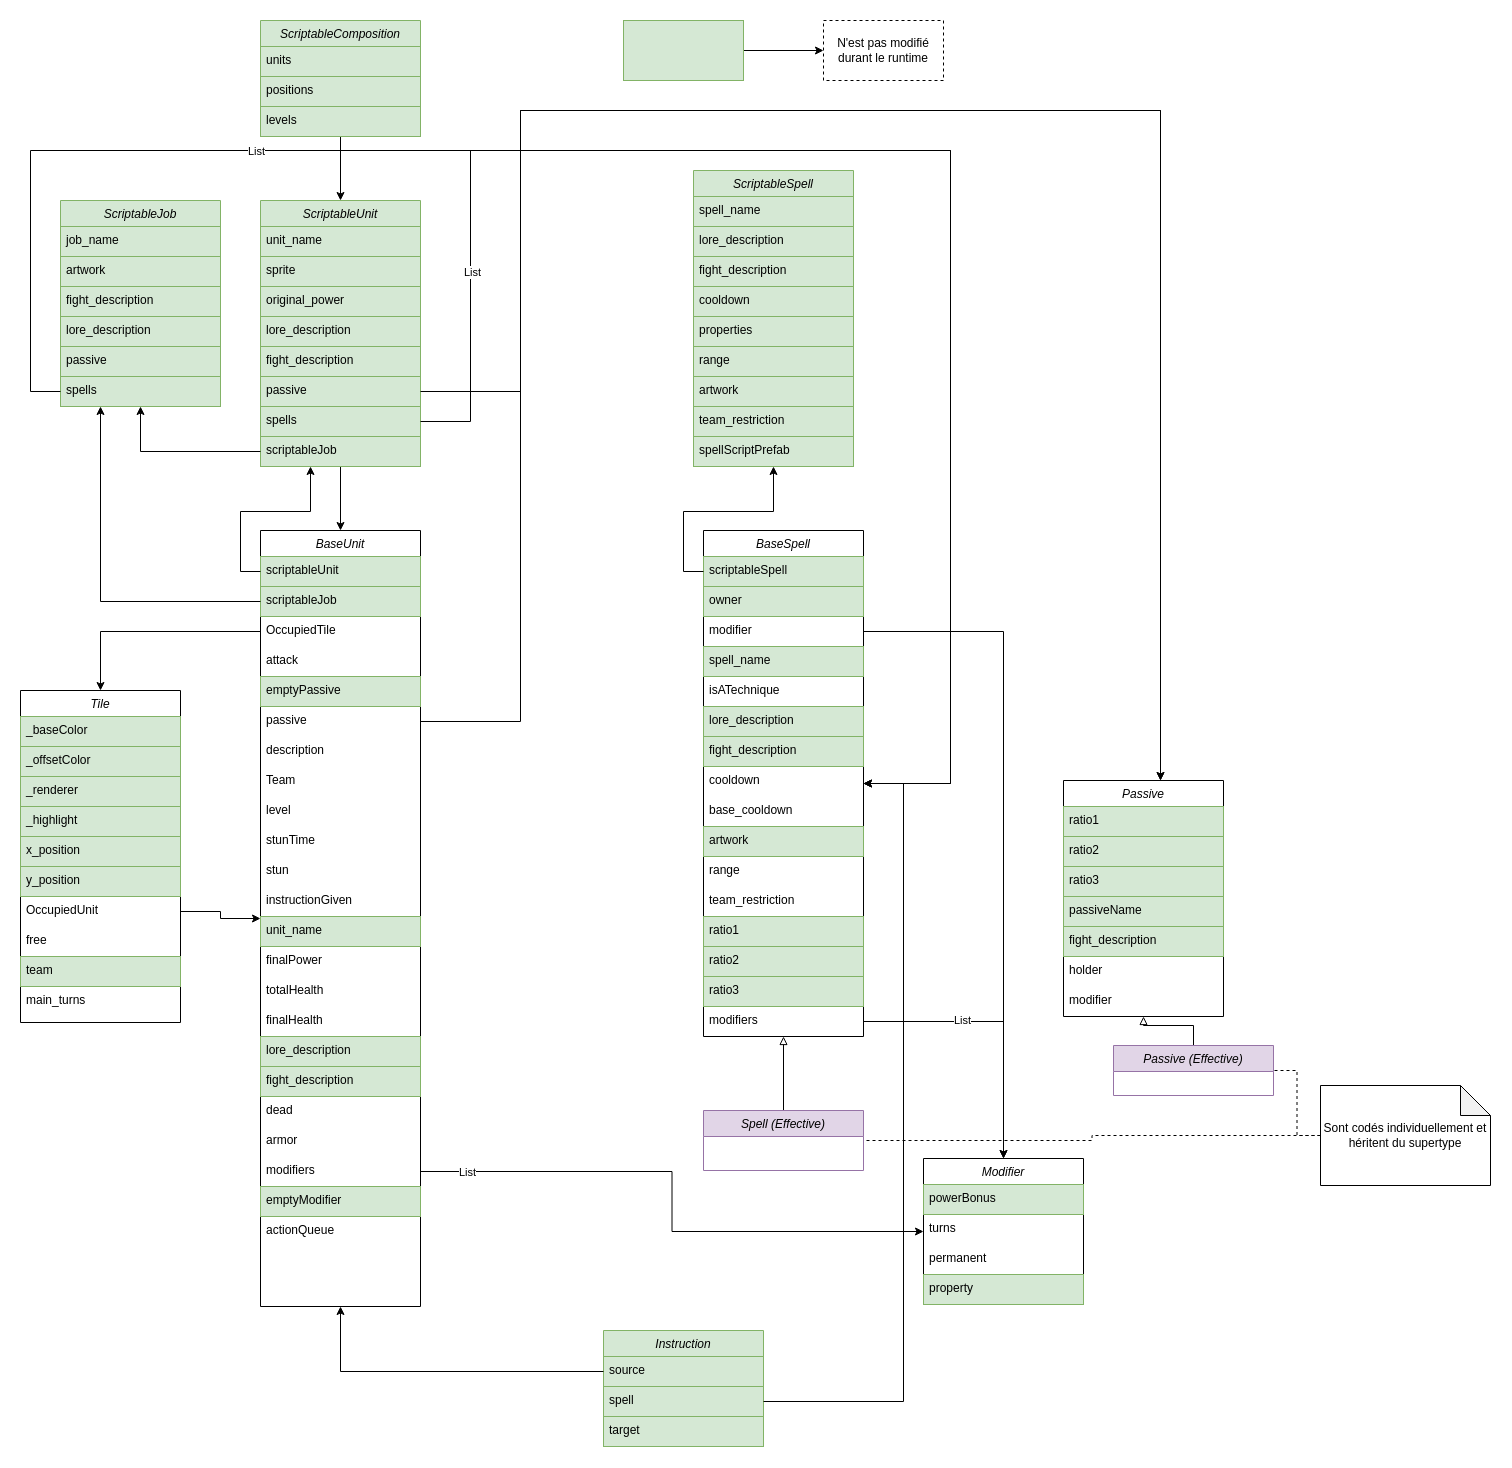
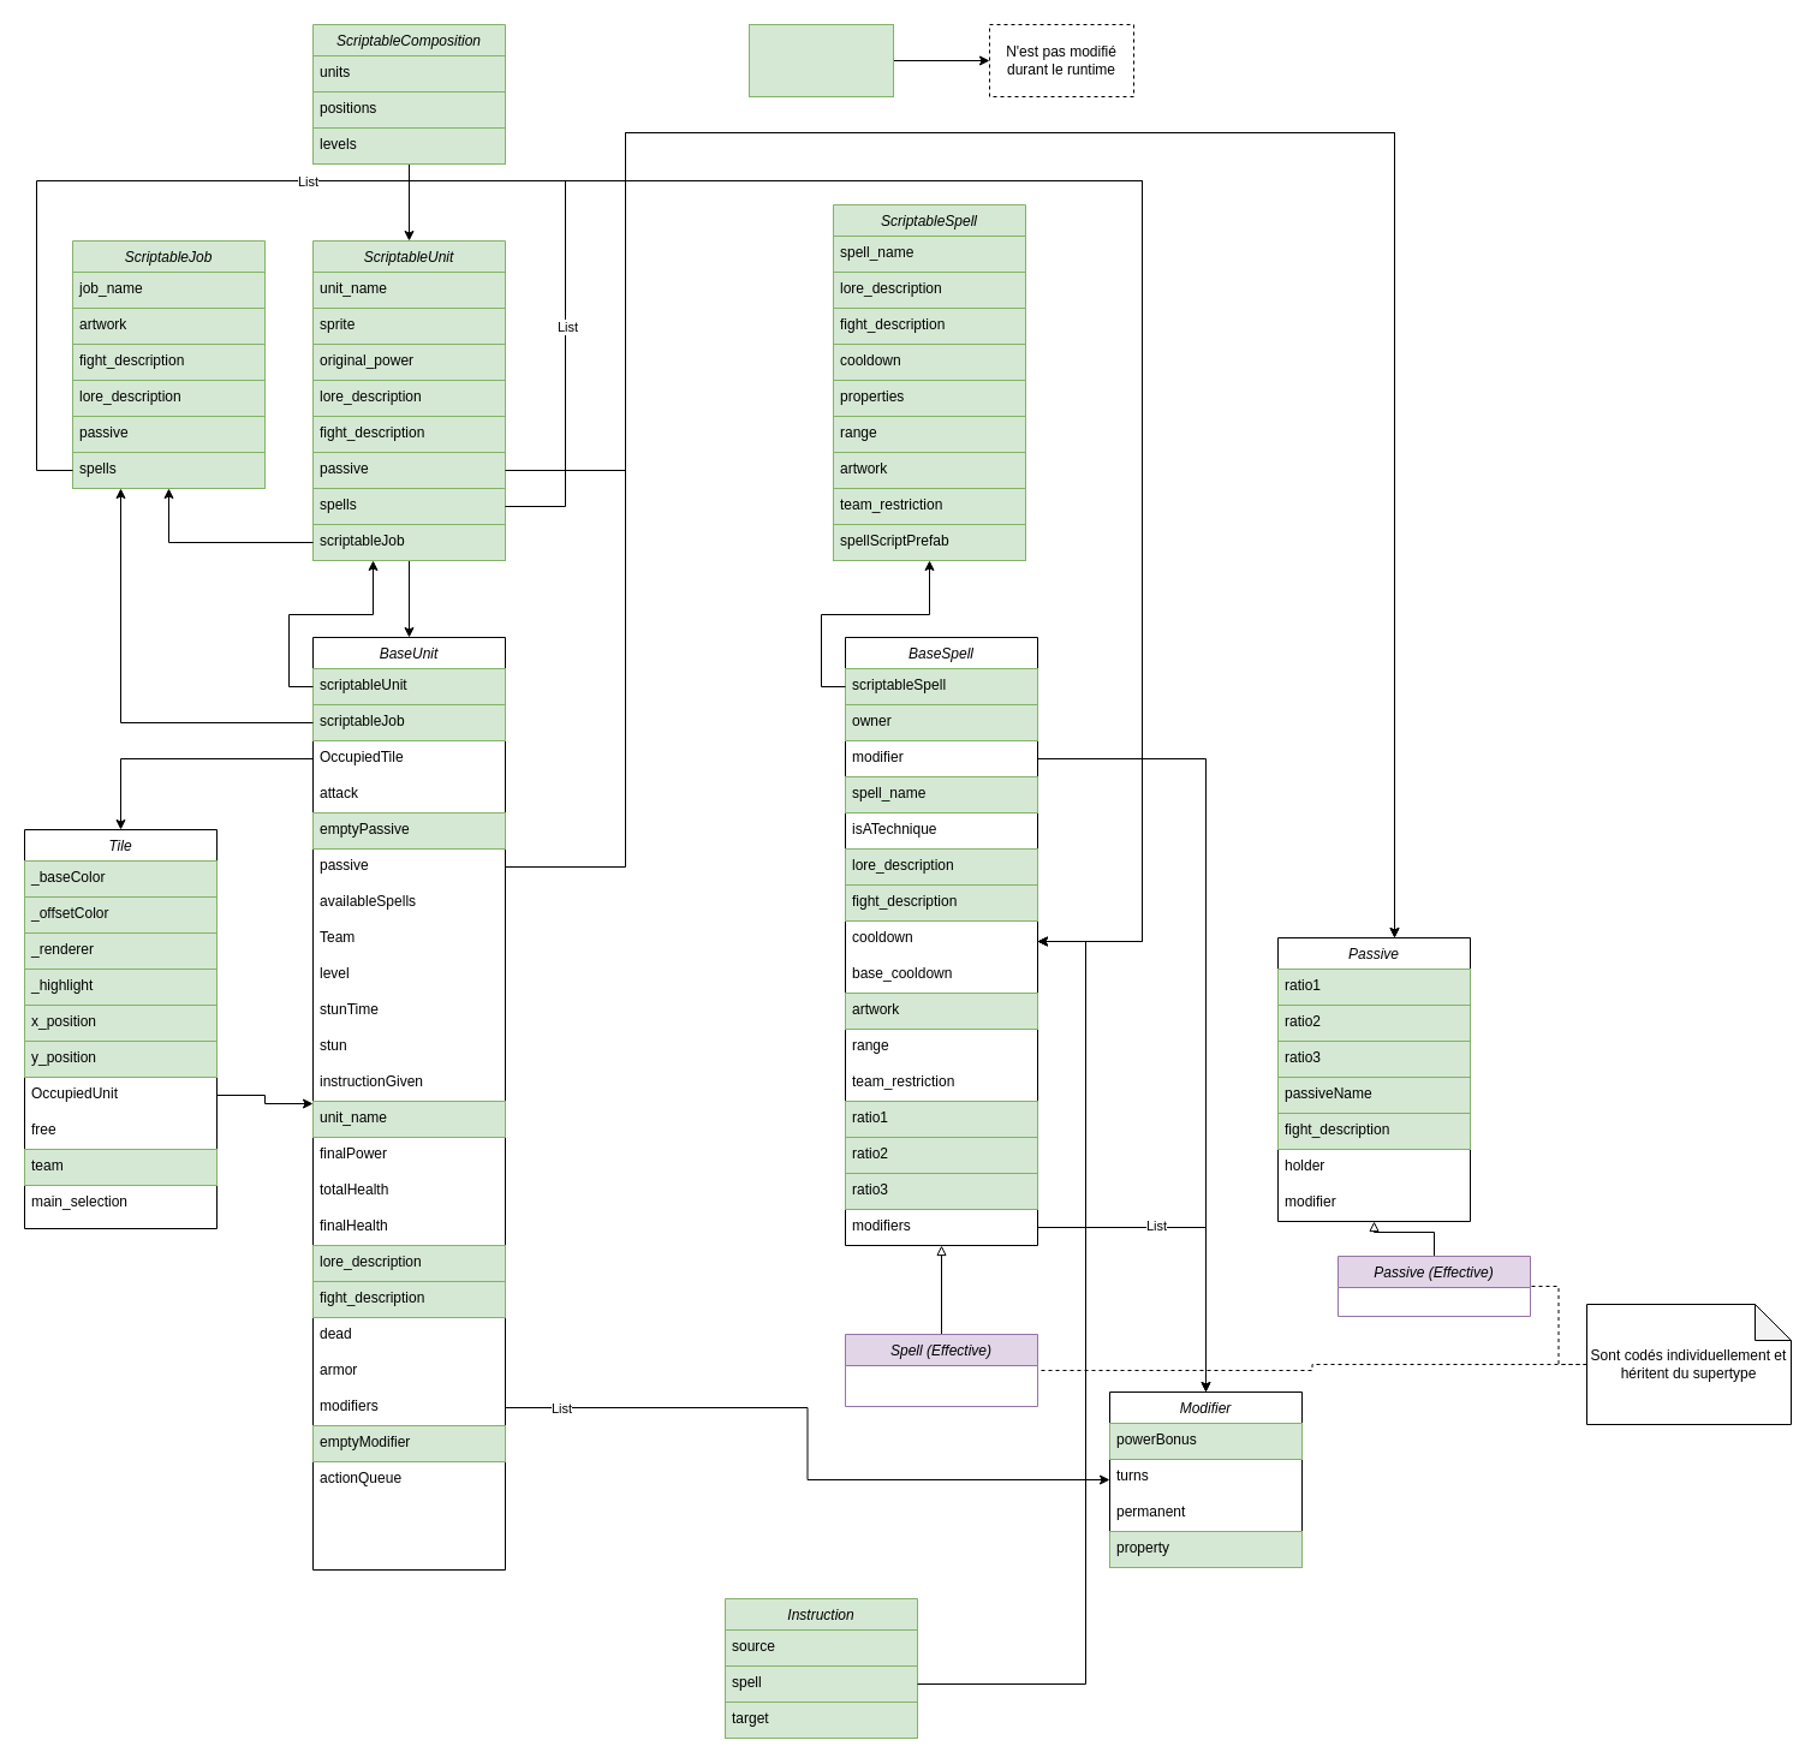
- <mxCell id="19" value="description" style="text;align=left;verticalAlign=top;spacingLeft=4;spacingRight=4;overflow=hidden;rotatable=0;points=[[0,0.5],[1,0.5]];portConstraint=eastwest;rounded=0;shadow=0;html=0;" parent="12" vertex="1"><mxGeometry y="206" width="160" height="30" as="geometry" /></mxCell>
+ <mxCell id="19" value="availableSpells" style="text;align=left;verticalAlign=top;spacingLeft=4;spacingRight=4;overflow=hidden;rotatable=0;points=[[0,0.5],[1,0.5]];portConstraint=eastwest;rounded=0;shadow=0;html=0;" parent="12" vertex="1"><mxGeometry y="206" width="160" height="30" as="geometry" /></mxCell>
- <mxCell id="63" value="main_turns" style="text;align=left;verticalAlign=top;spacingLeft=4;spacingRight=4;overflow=hidden;rotatable=0;points=[[0,0.5],[1,0.5]];portConstraint=eastwest;rounded=0;shadow=0;html=0;" parent="53" vertex="1"><mxGeometry y="296" width="160" height="30" as="geometry" /></mxCell>
+ <mxCell id="63" value="main_selection" style="text;align=left;verticalAlign=top;spacingLeft=4;spacingRight=4;overflow=hidden;rotatable=0;points=[[0,0.5],[1,0.5]];portConstraint=eastwest;rounded=0;shadow=0;html=0;" parent="53" vertex="1"><mxGeometry y="296" width="160" height="30" as="geometry" /></mxCell>
- <mxCell id="99" style="edgeStyle=orthogonalEdgeStyle;rounded=0;orthogonalLoop=1;jettySize=auto;html=1;" parent="1" source="96" target="12" edge="1"><mxGeometry relative="1" as="geometry" /></mxCell>
